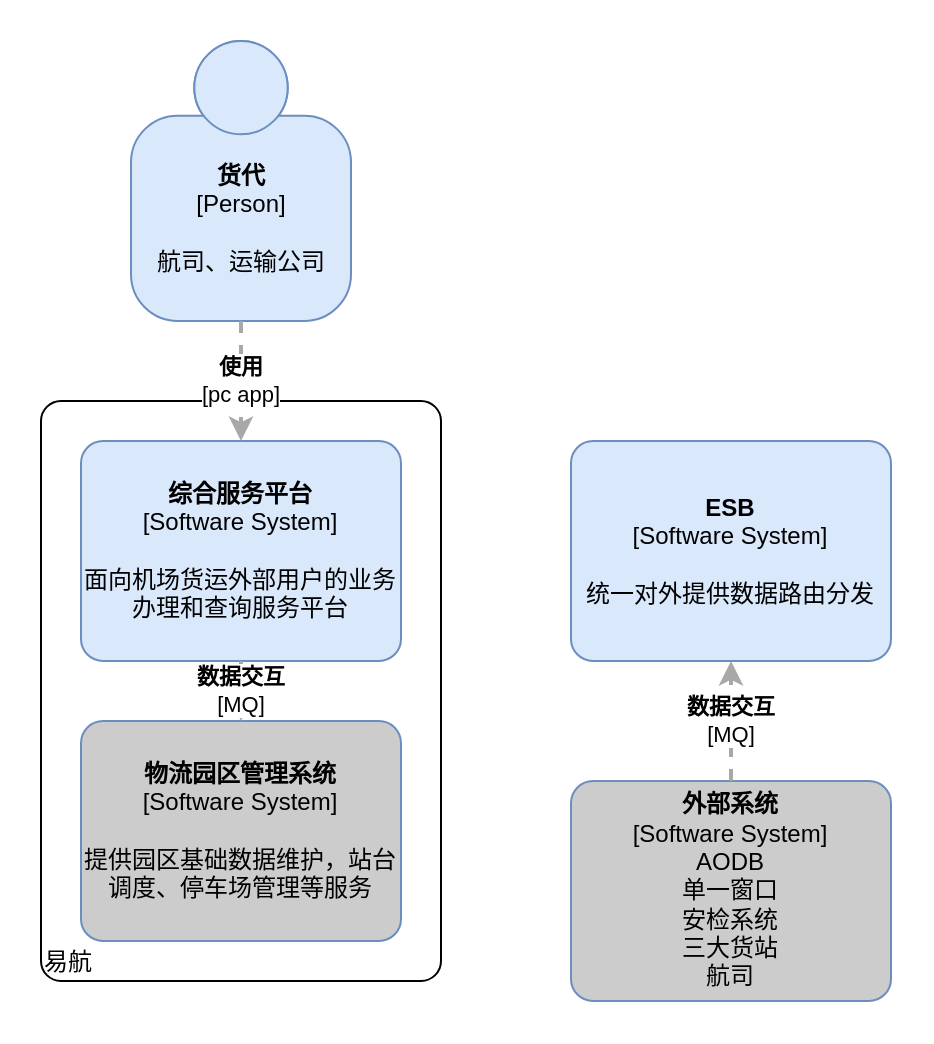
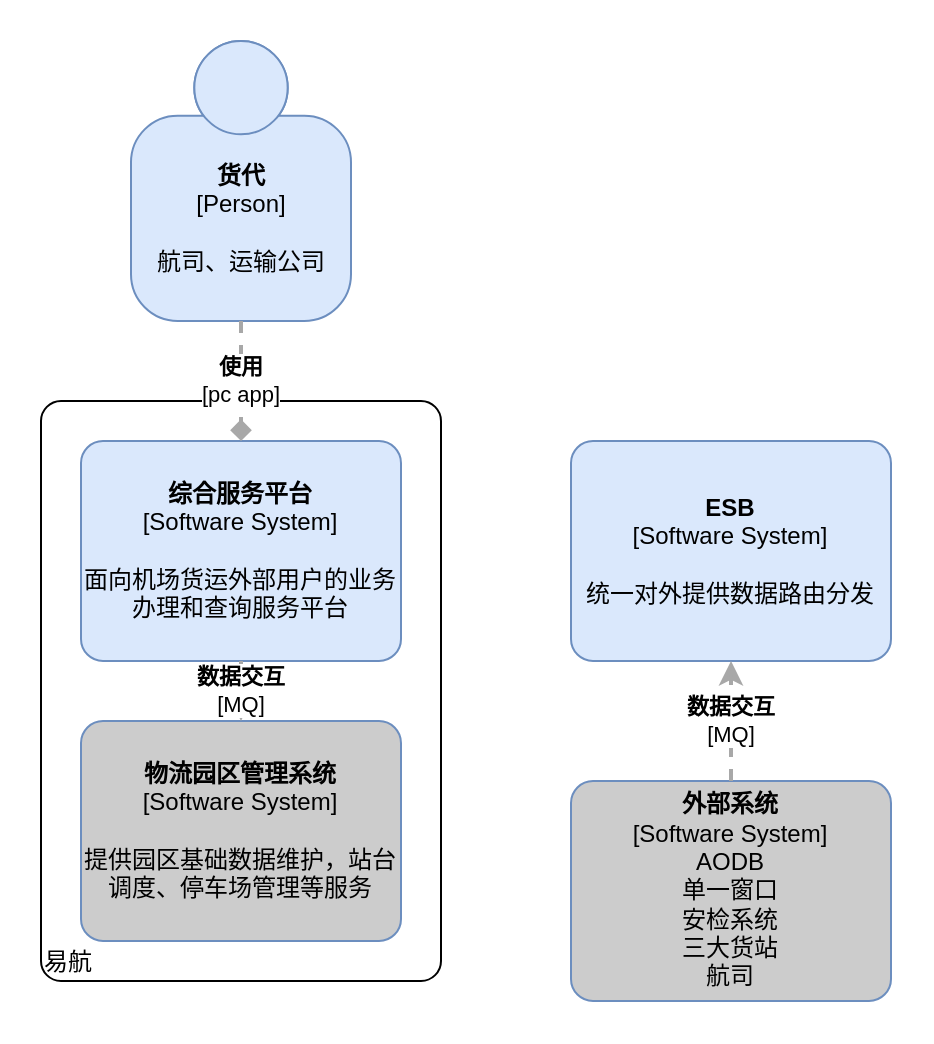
- <mxCell id="6" value="&lt;div style=&quot;text-align: left&quot;&gt;&lt;div style=&quot;text-align: center&quot;&gt;&lt;b&gt;使用&lt;/b&gt;&lt;/div&gt;&lt;div style=&quot;text-align: center&quot;&gt;[pc app]&lt;/div&gt;&lt;/div&gt;" style="edgeStyle=none;rounded=0;html=1;jettySize=auto;orthogonalLoop=1;strokeColor=#A8A8A8;strokeWidth=2;fontColor=#000000;jumpStyle=none;dashed=1;" parent="1" source="3" target="4" edge="1"><mxGeometry width="200" relative="1" as="geometry"><mxPoint x="-75" y="360" as="sourcePoint" /><mxPoint x="125" y="360" as="targetPoint" /><Array as="points" /></mxGeometry></mxCell>
+ <mxCell id="6" value="&lt;div style=&quot;text-align: left&quot;&gt;&lt;div style=&quot;text-align: center&quot;&gt;&lt;b&gt;使用&lt;/b&gt;&lt;/div&gt;&lt;div style=&quot;text-align: center&quot;&gt;[pc app]&lt;/div&gt;&lt;/div&gt;" style="edgeStyle=none;rounded=0;html=1;jettySize=auto;orthogonalLoop=1;strokeColor=#A8A8A8;strokeWidth=2;fontColor=#000000;jumpStyle=none;dashed=1;endArrow=diamond;" parent="1" source="3" target="4" edge="1"><mxGeometry width="200" relative="1" as="geometry"><mxPoint x="-75" y="360" as="sourcePoint" /><mxPoint x="125" y="360" as="targetPoint" /><Array as="points" /></mxGeometry></mxCell>
